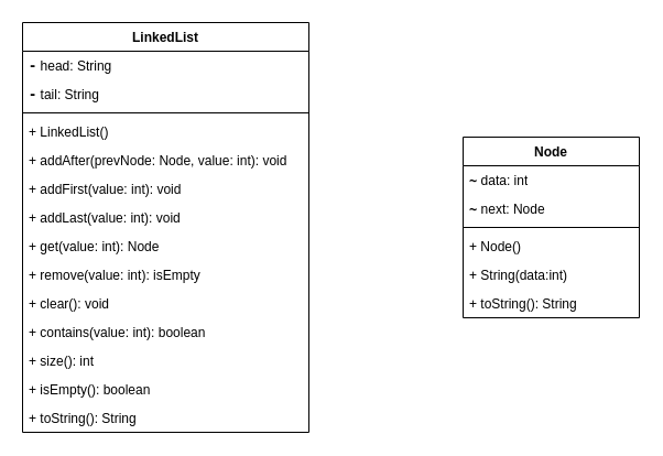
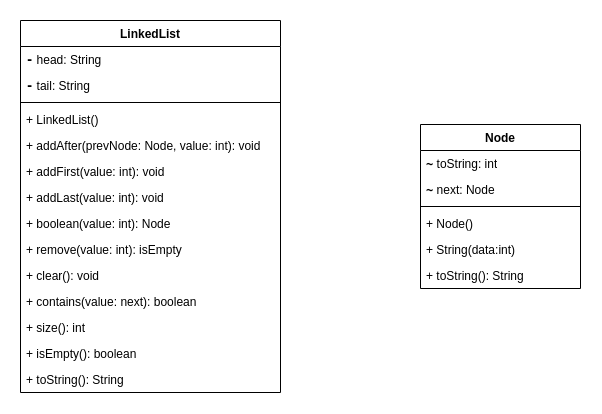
- <mxCell id="3" value="&lt;b&gt;&lt;code&gt;~&lt;/code&gt;&lt;/b&gt;&amp;nbsp;data: int" style="text;strokeColor=none;fillColor=none;align=left;verticalAlign=top;spacingLeft=4;spacingRight=4;overflow=hidden;rotatable=0;points=[[0,0.5],[1,0.5]];portConstraint=eastwest;whiteSpace=wrap;html=1;" parent="2" vertex="1"><mxGeometry y="26" width="160" height="26" as="geometry" /></mxCell>
+ <mxCell id="3" value="&lt;b&gt;&lt;code&gt;~&lt;/code&gt;&lt;/b&gt;&amp;nbsp;toString: int" style="text;strokeColor=none;fillColor=none;align=left;verticalAlign=top;spacingLeft=4;spacingRight=4;overflow=hidden;rotatable=0;points=[[0,0.5],[1,0.5]];portConstraint=eastwest;whiteSpace=wrap;html=1;" parent="2" vertex="1"><mxGeometry y="26" width="160" height="26" as="geometry" /></mxCell>
- <mxCell id="17" value="+ get(value: int): Node" style="text;strokeColor=none;fillColor=none;align=left;verticalAlign=top;spacingLeft=4;spacingRight=4;overflow=hidden;rotatable=0;points=[[0,0.5],[1,0.5]];portConstraint=eastwest;whiteSpace=wrap;html=1;" vertex="1" parent="9"><mxGeometry y="190" width="260" height="26" as="geometry" /></mxCell>
+ <mxCell id="17" value="+ boolean(value: int): Node" style="text;strokeColor=none;fillColor=none;align=left;verticalAlign=top;spacingLeft=4;spacingRight=4;overflow=hidden;rotatable=0;points=[[0,0.5],[1,0.5]];portConstraint=eastwest;whiteSpace=wrap;html=1;" vertex="1" parent="9"><mxGeometry y="190" width="260" height="26" as="geometry" /></mxCell>
- <mxCell id="20" value="+ contains(value: int): boolean" style="text;strokeColor=none;fillColor=none;align=left;verticalAlign=top;spacingLeft=4;spacingRight=4;overflow=hidden;rotatable=0;points=[[0,0.5],[1,0.5]];portConstraint=eastwest;whiteSpace=wrap;html=1;" vertex="1" parent="9"><mxGeometry y="268" width="260" height="26" as="geometry" /></mxCell>
+ <mxCell id="20" value="+ contains(value: next): boolean" style="text;strokeColor=none;fillColor=none;align=left;verticalAlign=top;spacingLeft=4;spacingRight=4;overflow=hidden;rotatable=0;points=[[0,0.5],[1,0.5]];portConstraint=eastwest;whiteSpace=wrap;html=1;" vertex="1" parent="9"><mxGeometry y="268" width="260" height="26" as="geometry" /></mxCell>
